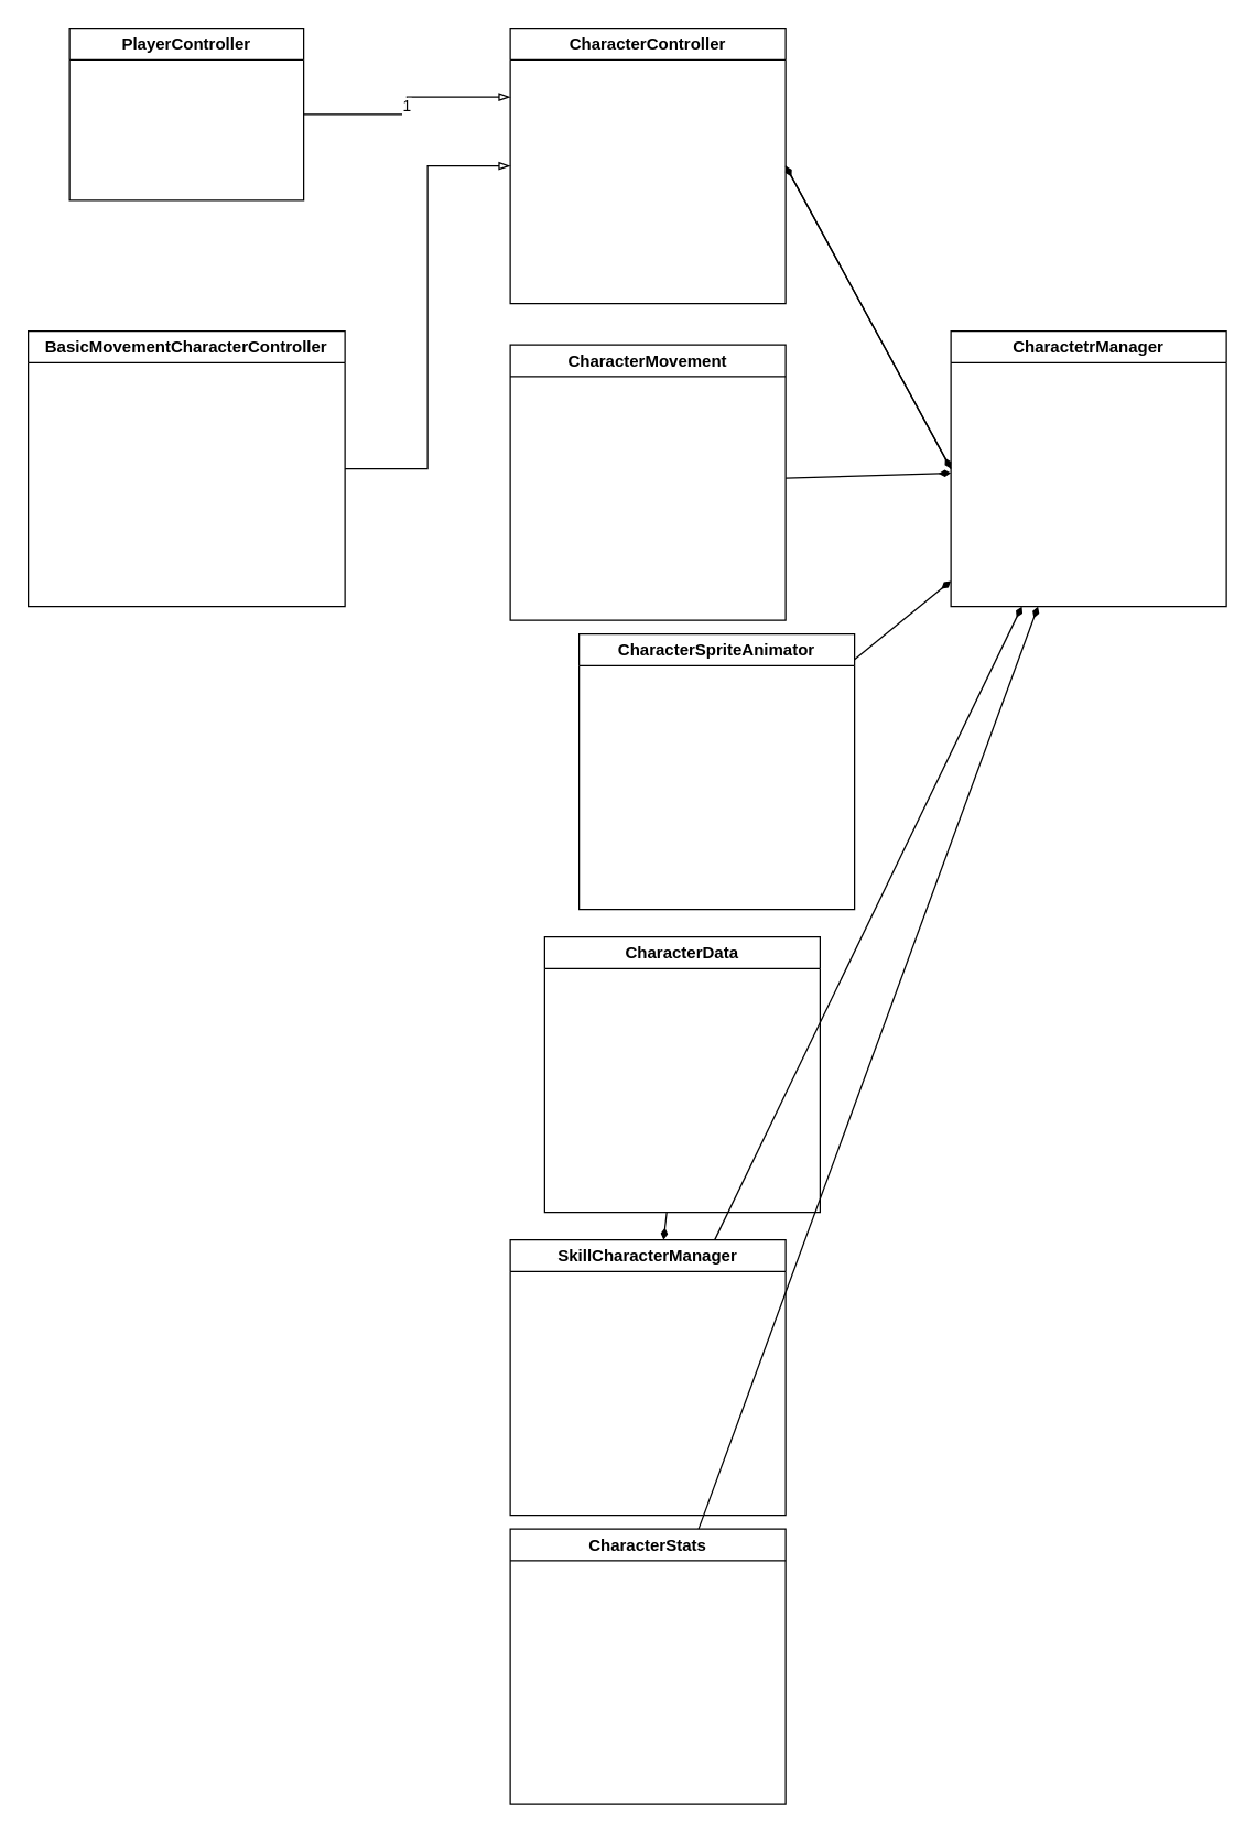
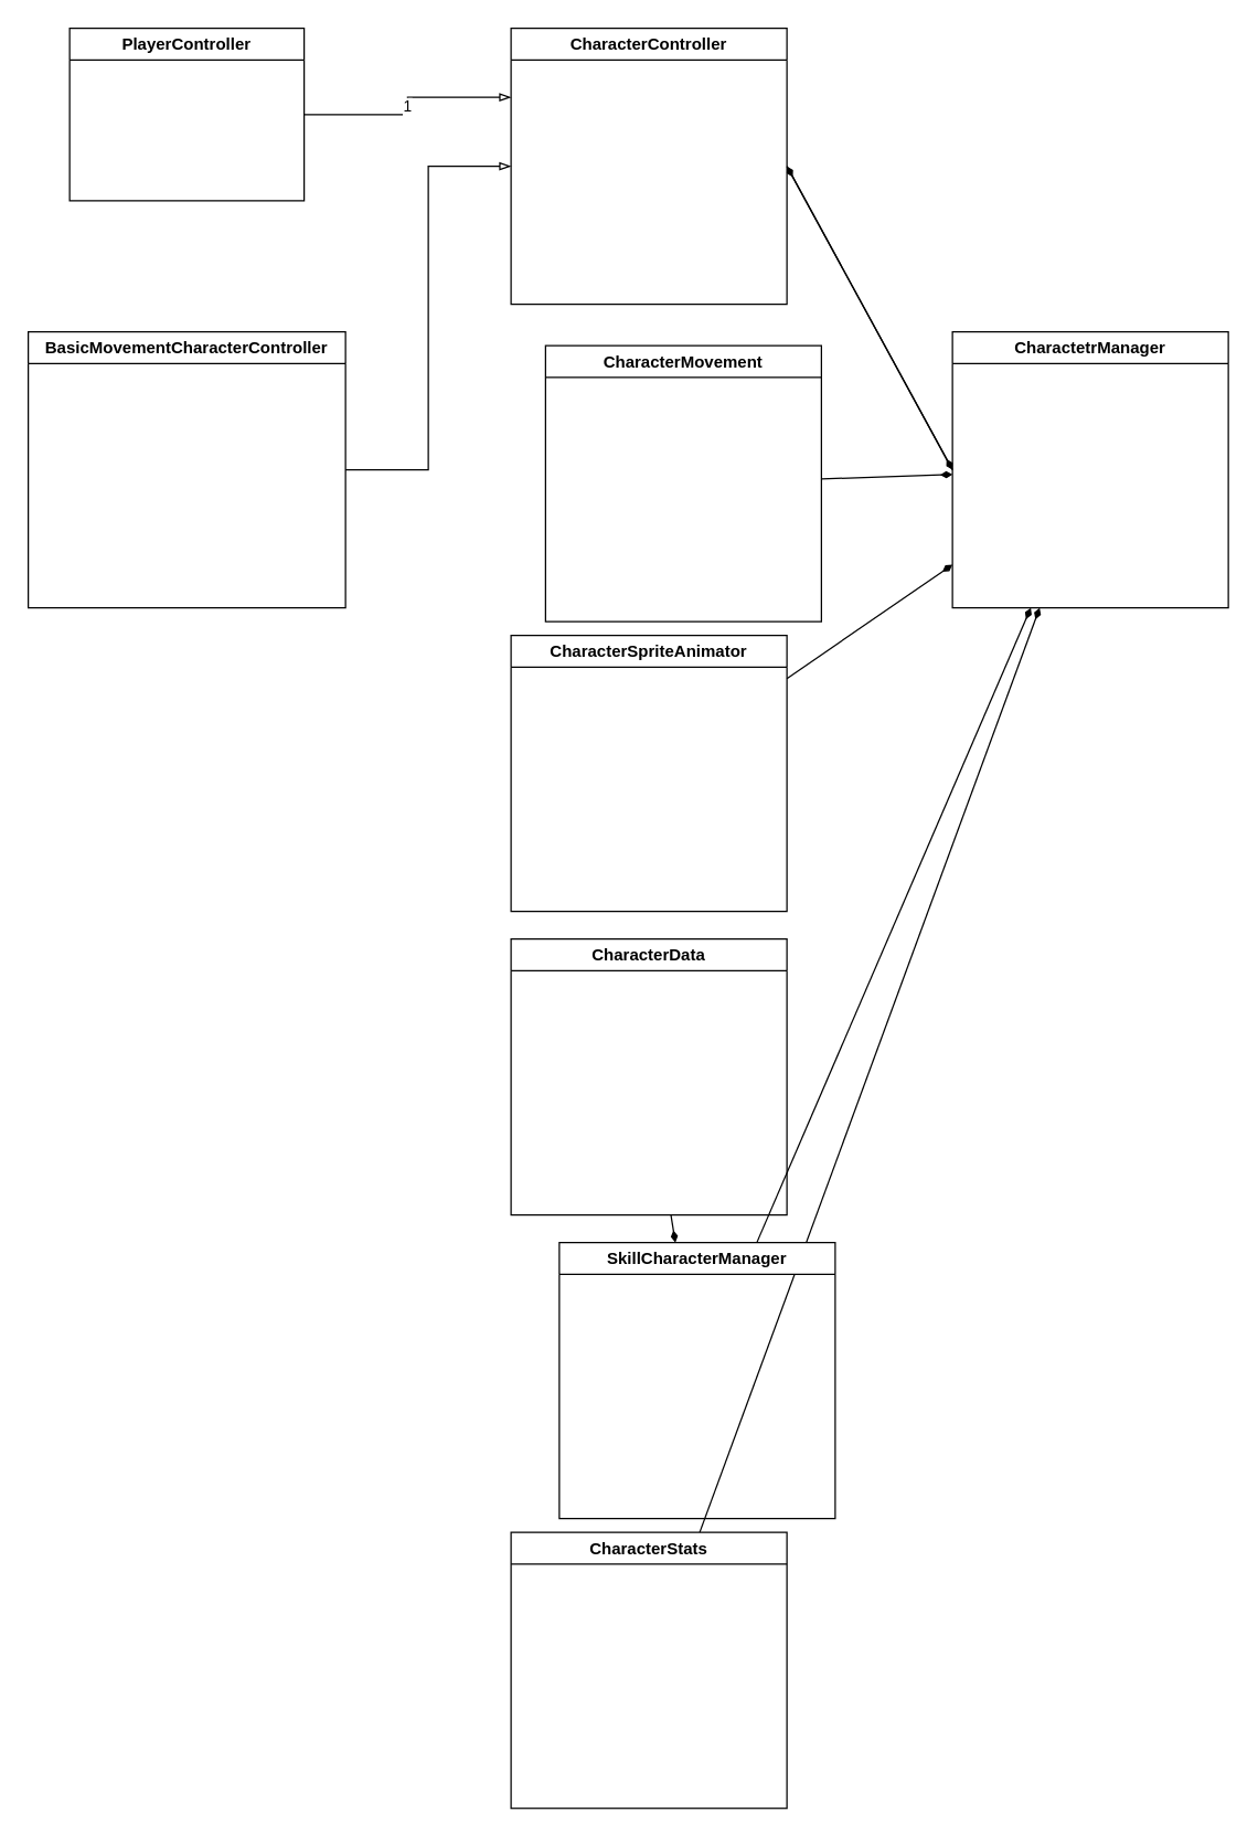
- <mxCell id="16" value="CharacterMovement" style="swimlane;whiteSpace=wrap;html=1;" vertex="1" parent="1"><mxGeometry x="370" y="250" width="200" height="200" as="geometry" /></mxCell>
+ <mxCell id="16" value="CharacterMovement" style="swimlane;whiteSpace=wrap;html=1;" vertex="1" parent="1"><mxGeometry x="395" y="250" width="200" height="200" as="geometry" /></mxCell>
- <mxCell id="19" value="CharacterSpriteAnimator" style="swimlane;whiteSpace=wrap;html=1;" vertex="1" parent="1"><mxGeometry x="420" y="460" width="200" height="200" as="geometry" /></mxCell>
+ <mxCell id="19" value="CharacterSpriteAnimator" style="swimlane;whiteSpace=wrap;html=1;" vertex="1" parent="1"><mxGeometry x="370" y="460" width="200" height="200" as="geometry" /></mxCell>
- <mxCell id="15" value="CharacterData" style="swimlane;whiteSpace=wrap;html=1;" vertex="1" parent="1"><mxGeometry x="395" y="680" width="200" height="200" as="geometry" /></mxCell>
+ <mxCell id="15" value="CharacterData" style="swimlane;whiteSpace=wrap;html=1;" vertex="1" parent="1"><mxGeometry x="370" y="680" width="200" height="200" as="geometry" /></mxCell>
- <mxCell id="18" value="SkillCharacterManager" style="swimlane;whiteSpace=wrap;html=1;" vertex="1" parent="1"><mxGeometry x="370" y="900" width="200" height="200" as="geometry" /></mxCell>
+ <mxCell id="18" value="SkillCharacterManager" style="swimlane;whiteSpace=wrap;html=1;" vertex="1" parent="1"><mxGeometry x="405" y="900" width="200" height="200" as="geometry" /></mxCell>
